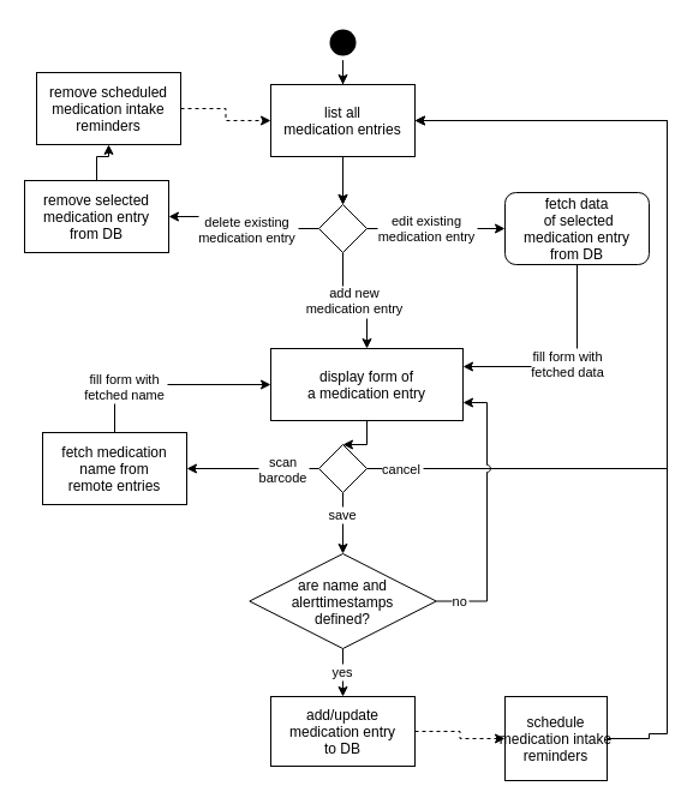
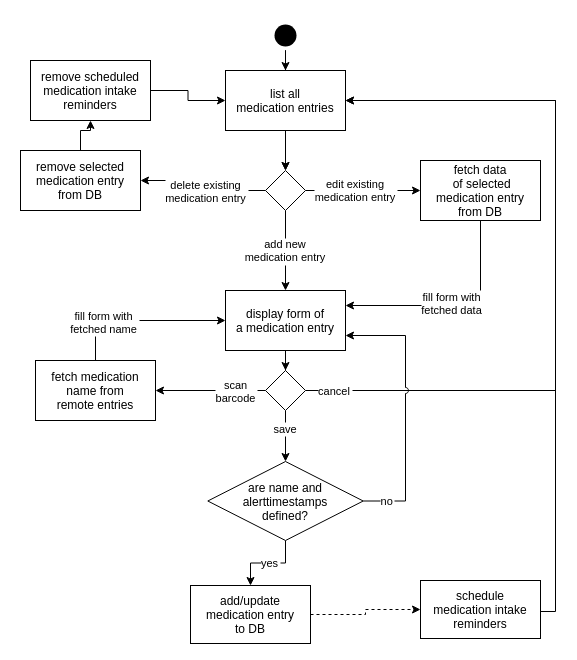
- <mxCell id="31" value="" style="edgeStyle=orthogonalEdgeStyle;rounded=0;orthogonalLoop=1;jettySize=auto;exitX=1;exitY=0.5;exitDx=0;exitDy=0;entryX=0;entryY=0.5;entryDx=0;entryDy=0;dashed=1;" parent="1" source="32" target="11" edge="1"><mxGeometry relative="1" as="geometry" /></mxCell>
+ <mxCell id="31" value="" style="edgeStyle=orthogonalEdgeStyle;rounded=0;orthogonalLoop=1;jettySize=auto;exitX=1;exitY=0.5;exitDx=0;exitDy=0;entryX=0;entryY=0.5;entryDx=0;entryDy=0;" parent="1" source="32" target="11" edge="1"><mxGeometry relative="1" as="geometry" /></mxCell>
- <mxCell id="14" value="fetch data&#10; of selected&#10;medication entry&#10;from DB" style="rounded=1;" parent="1" vertex="1"><mxGeometry x="420" y="160" width="120" height="60" as="geometry" /></mxCell>
+ <mxCell id="14" value="fetch data&#10; of selected&#10;medication entry&#10;from DB" style="" parent="1" vertex="1"><mxGeometry x="420" y="160" width="120" height="60" as="geometry" /></mxCell>
- <mxCell id="16" value="display form of&#10;a medication entry" style="rounded=0;" parent="1" vertex="1"><mxGeometry x="225" y="290" width="160" height="60" as="geometry" /></mxCell>
+ <mxCell id="16" value="display form of&#10;a medication entry" style="rounded=0;" parent="1" vertex="1"><mxGeometry x="225" y="290" width="120" height="60" as="geometry" /></mxCell>
- <mxCell id="23" value="add/update&#10;medication entry&#10;to DB" style="" parent="1" vertex="1"><mxGeometry x="225" y="580" width="120" height="58" as="geometry" /></mxCell>
+ <mxCell id="23" value="add/update&#10;medication entry&#10;to DB" style="" parent="1" vertex="1"><mxGeometry x="190" y="585" width="120" height="58" as="geometry" /></mxCell>
- <mxCell id="25" value="schedule&#10;medication intake&#10;reminders" style="" parent="1" vertex="1"><mxGeometry x="420" y="580" width="85" height="70" as="geometry" /></mxCell>
+ <mxCell id="25" value="schedule&#10;medication intake&#10;reminders" style="" parent="1" vertex="1"><mxGeometry x="420" y="580" width="120" height="58" as="geometry" /></mxCell>
